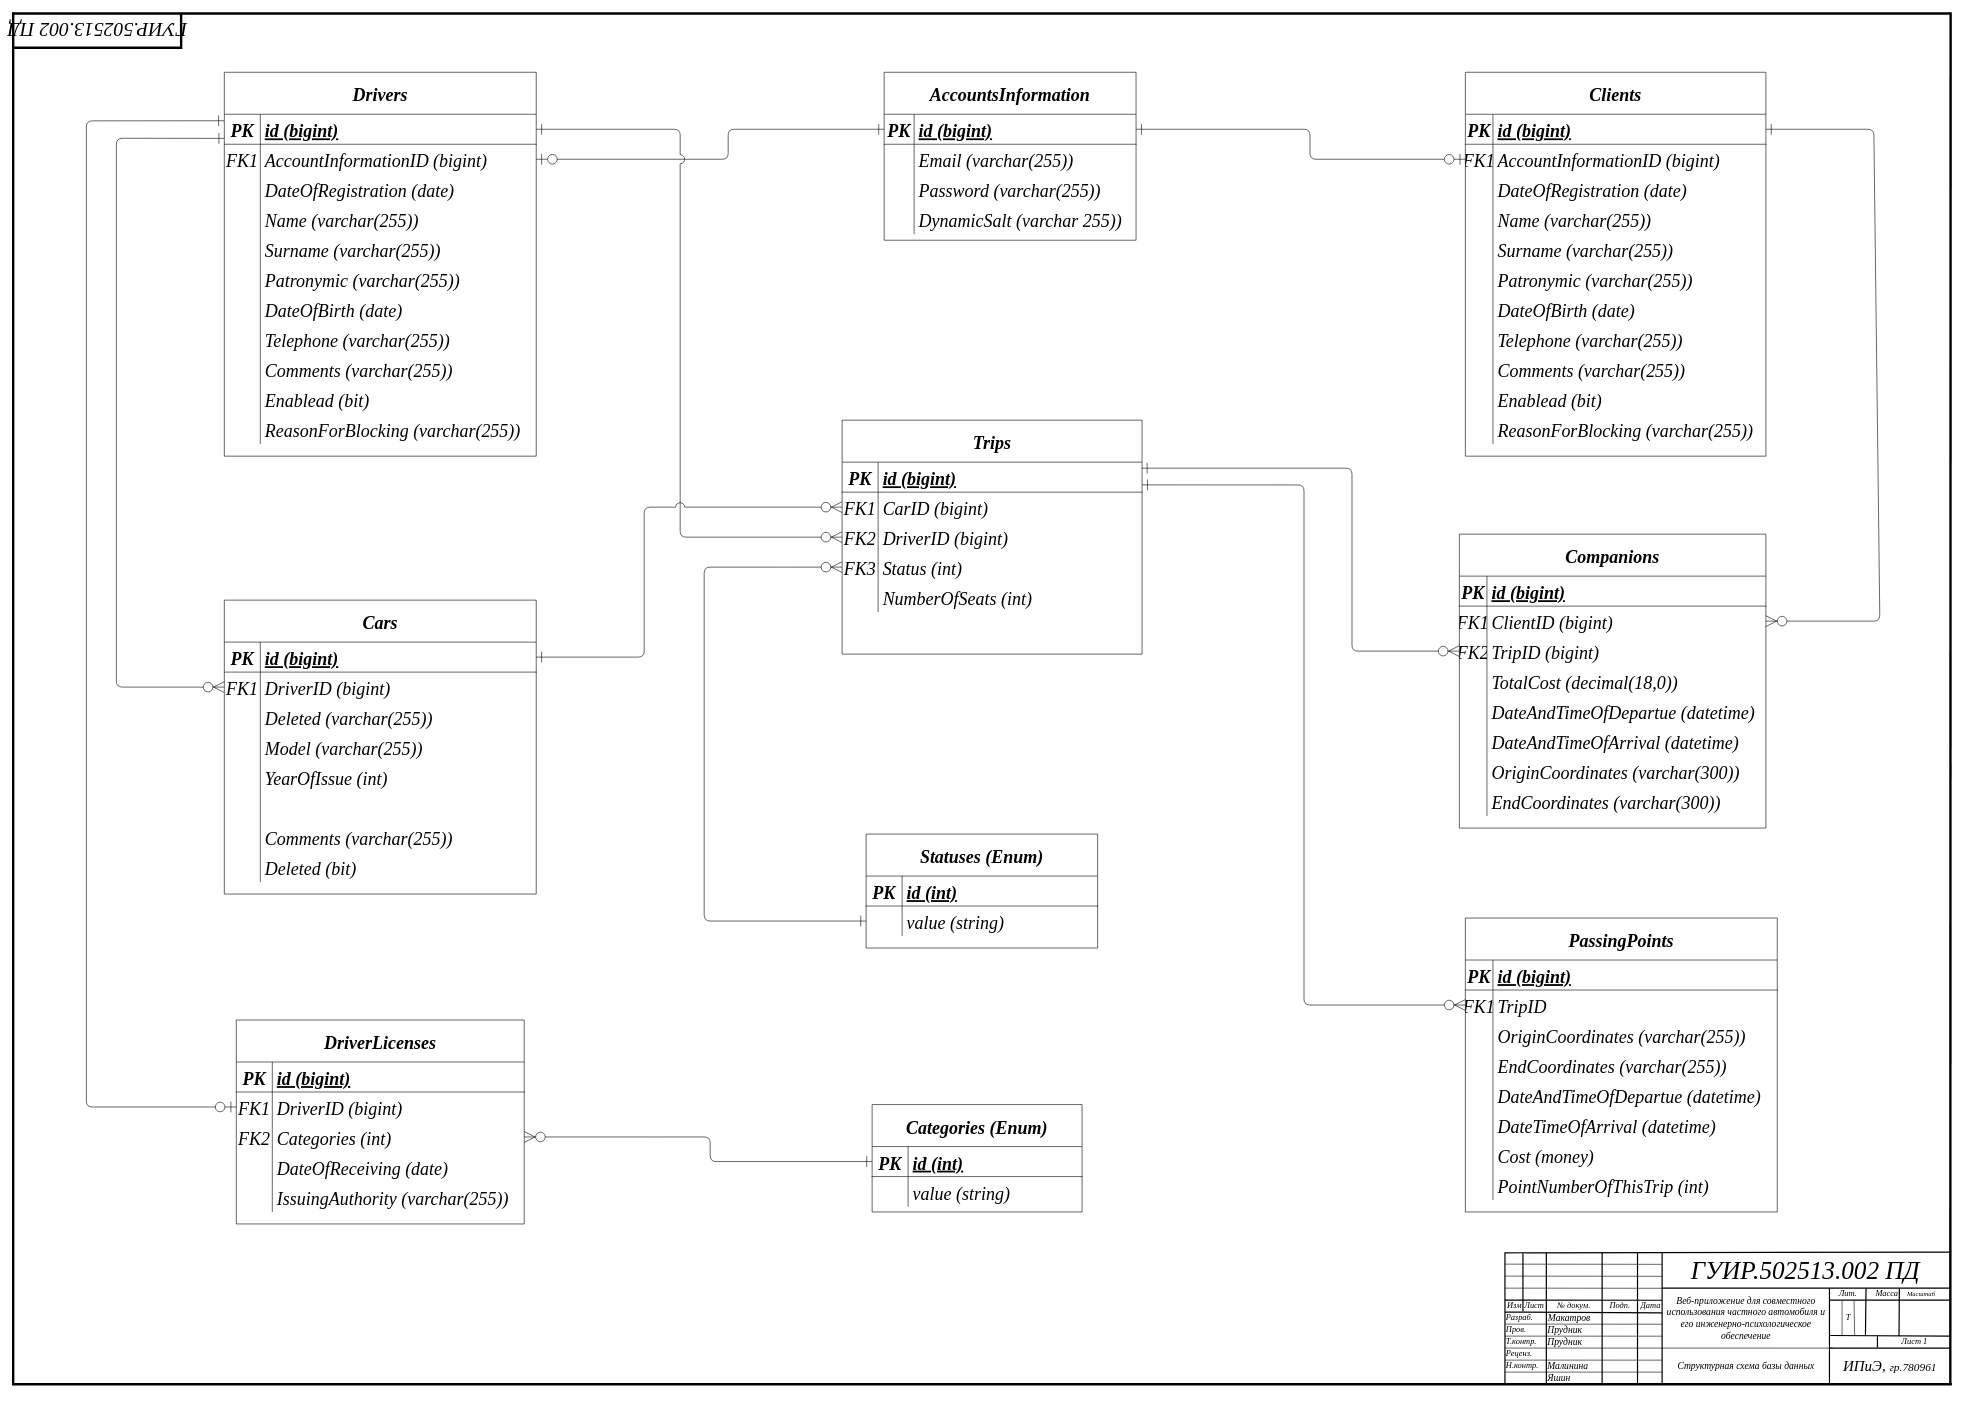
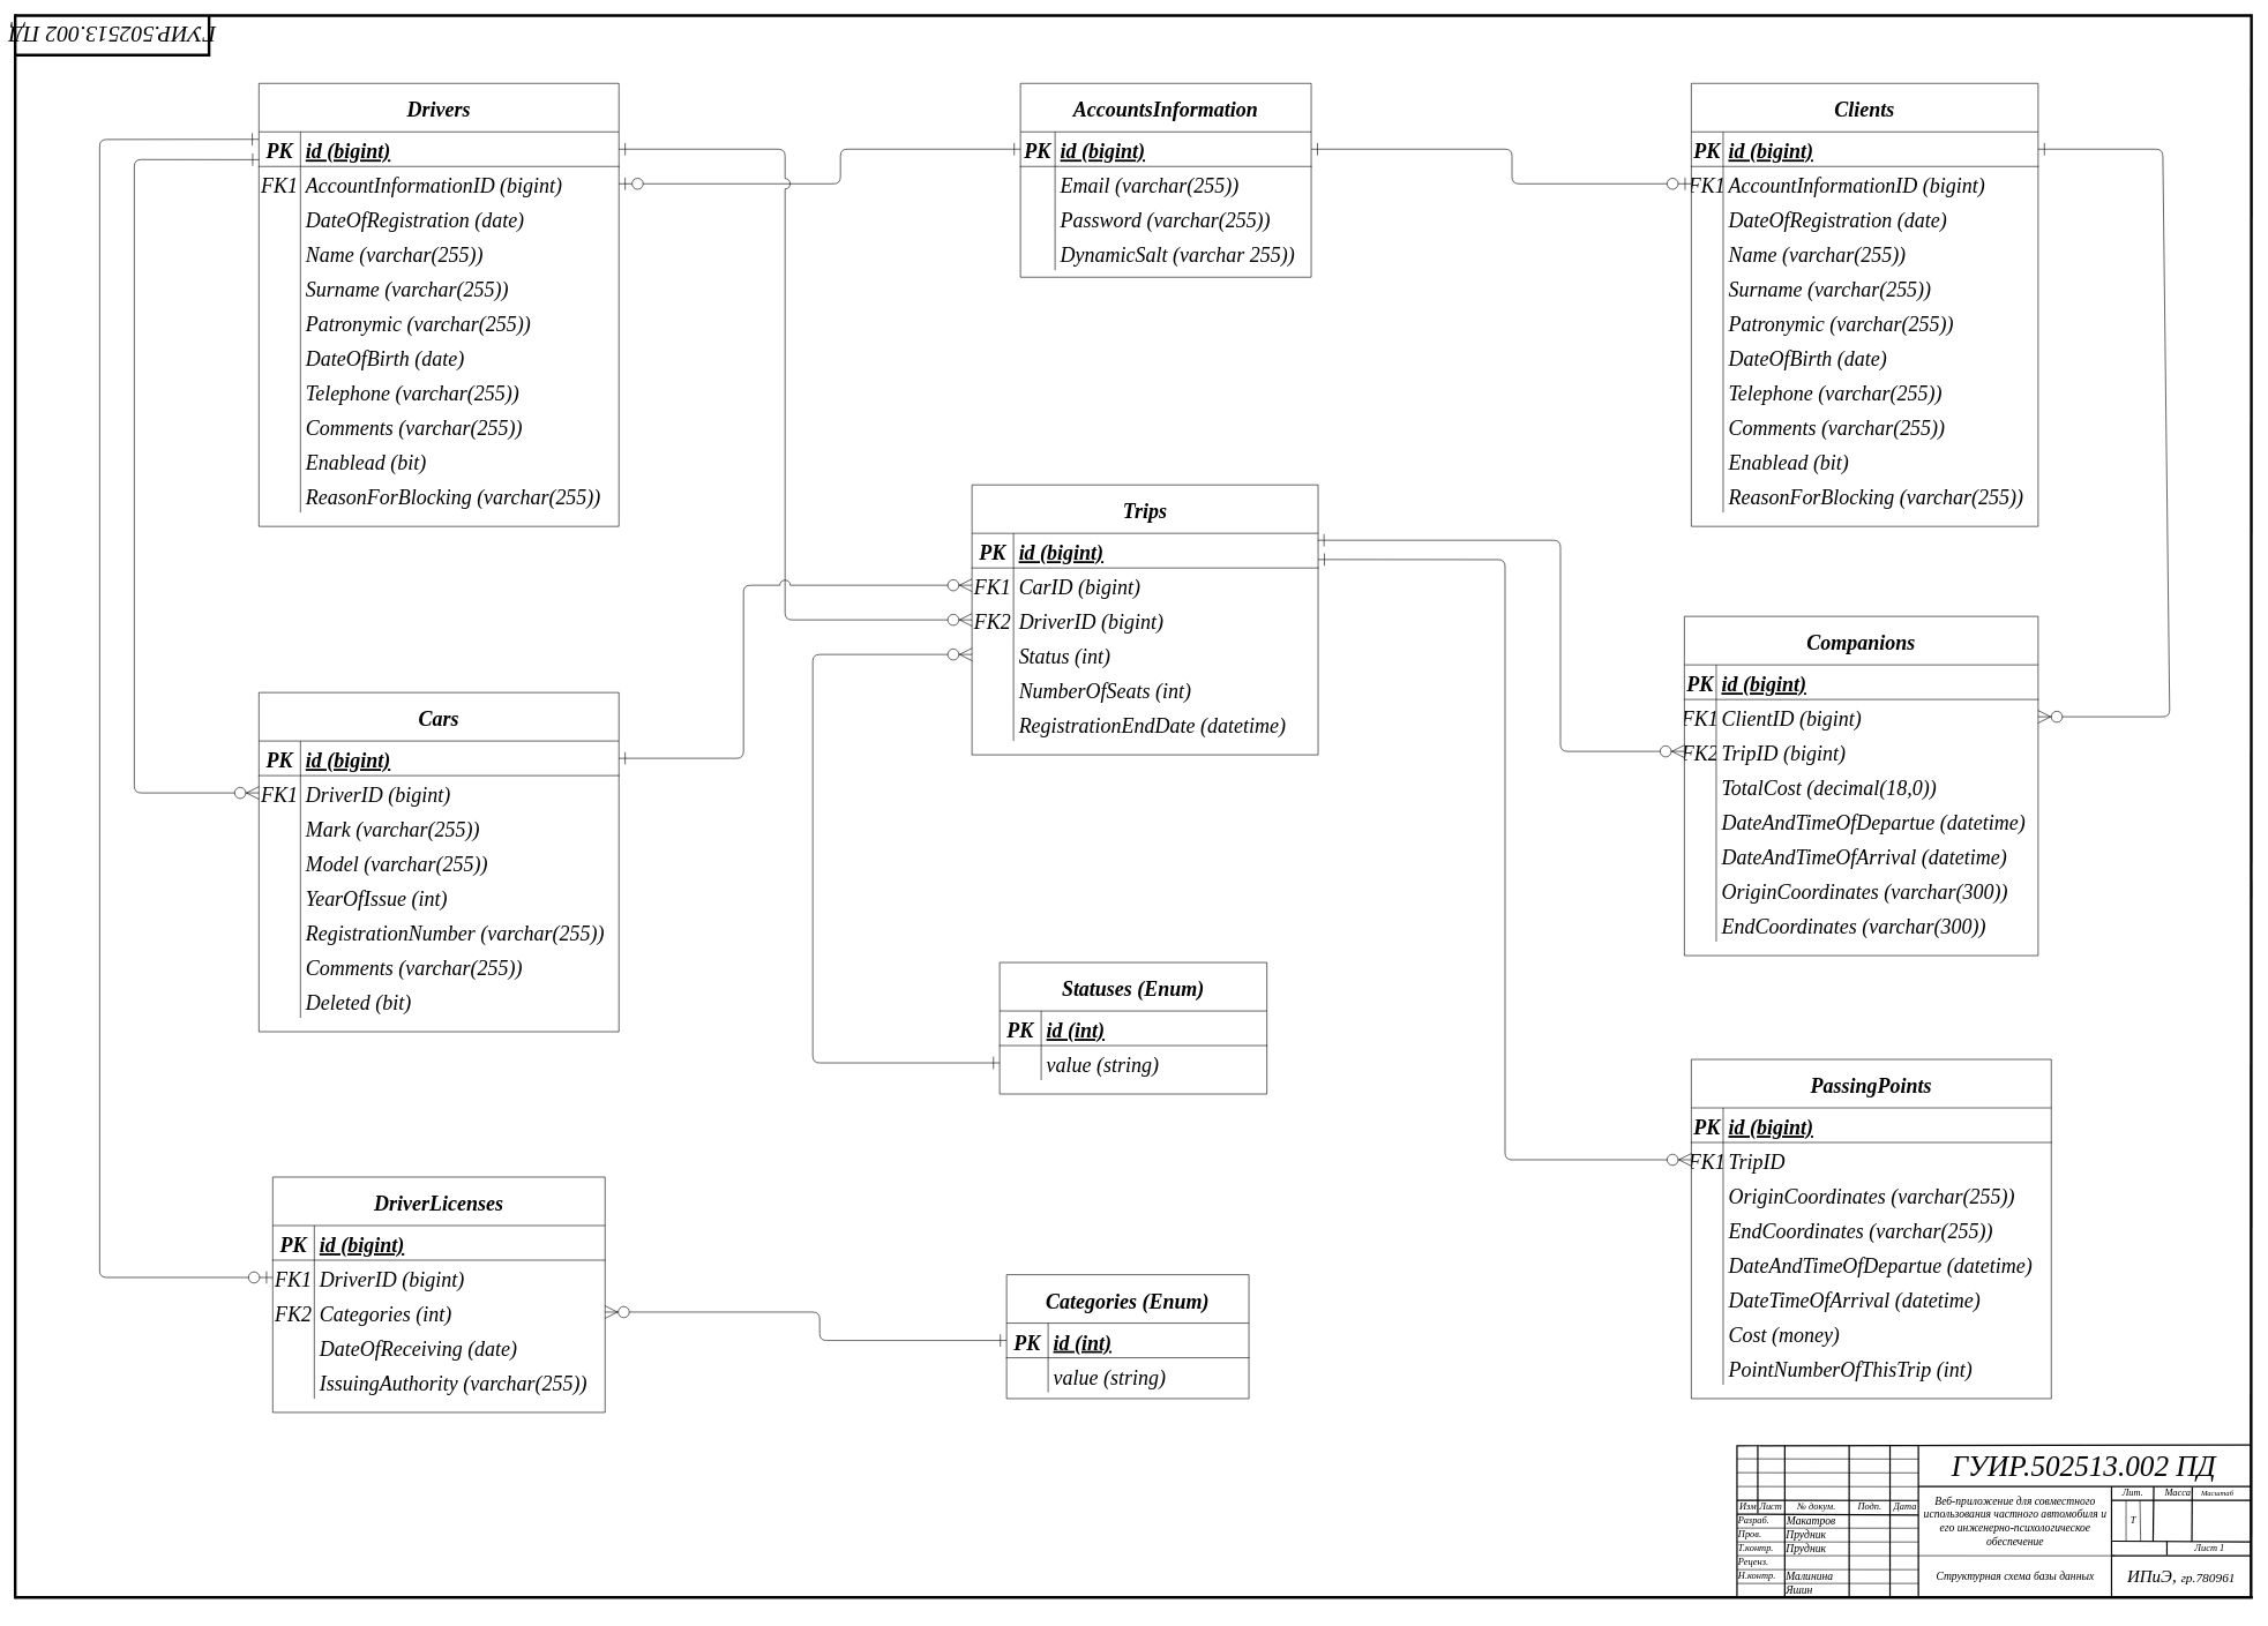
- <mxCell id="225" value="FK3" style="shape=partialRectangle;overflow=hidden;connectable=0;fillColor=none;top=0;left=0;bottom=0;right=0;fontFamily=ISOCPEUR;fontSize=30;fontStyle=2" vertex="1" parent="224"><mxGeometry width="60" height="50" as="geometry" /></mxCell>
+ <mxCell id="232" value="RegistrationEndDate (datetime)" style="shape=partialRectangle;overflow=hidden;connectable=0;fillColor=none;top=0;left=0;bottom=0;right=0;align=left;spacingLeft=6;fontFamily=ISOCPEUR;fontSize=30;fontStyle=2" vertex="1" parent="230"><mxGeometry x="60" width="440" height="50" as="geometry" /></mxCell>
- <mxCell id="85" value="Deleted (varchar(255))" style="shape=partialRectangle;overflow=hidden;connectable=0;fillColor=none;top=0;left=0;bottom=0;right=0;align=left;spacingLeft=6;fontFamily=ISOCPEUR;fontSize=30;fontStyle=2" vertex="1" parent="83"><mxGeometry x="60" width="460" height="50" as="geometry" /></mxCell>
+ <mxCell id="85" value="Mark (varchar(255))" style="shape=partialRectangle;overflow=hidden;connectable=0;fillColor=none;top=0;left=0;bottom=0;right=0;align=left;spacingLeft=6;fontFamily=ISOCPEUR;fontSize=30;fontStyle=2" vertex="1" parent="83"><mxGeometry x="60" width="460" height="50" as="geometry" /></mxCell>
+ <mxCell id="94" value="RegistrationNumber (varchar(255))" style="shape=partialRectangle;overflow=hidden;connectable=0;fillColor=none;top=0;left=0;bottom=0;right=0;align=left;spacingLeft=6;fontFamily=ISOCPEUR;fontSize=30;fontStyle=2" vertex="1" parent="92"><mxGeometry x="60" width="460" height="50" as="geometry" /></mxCell>
